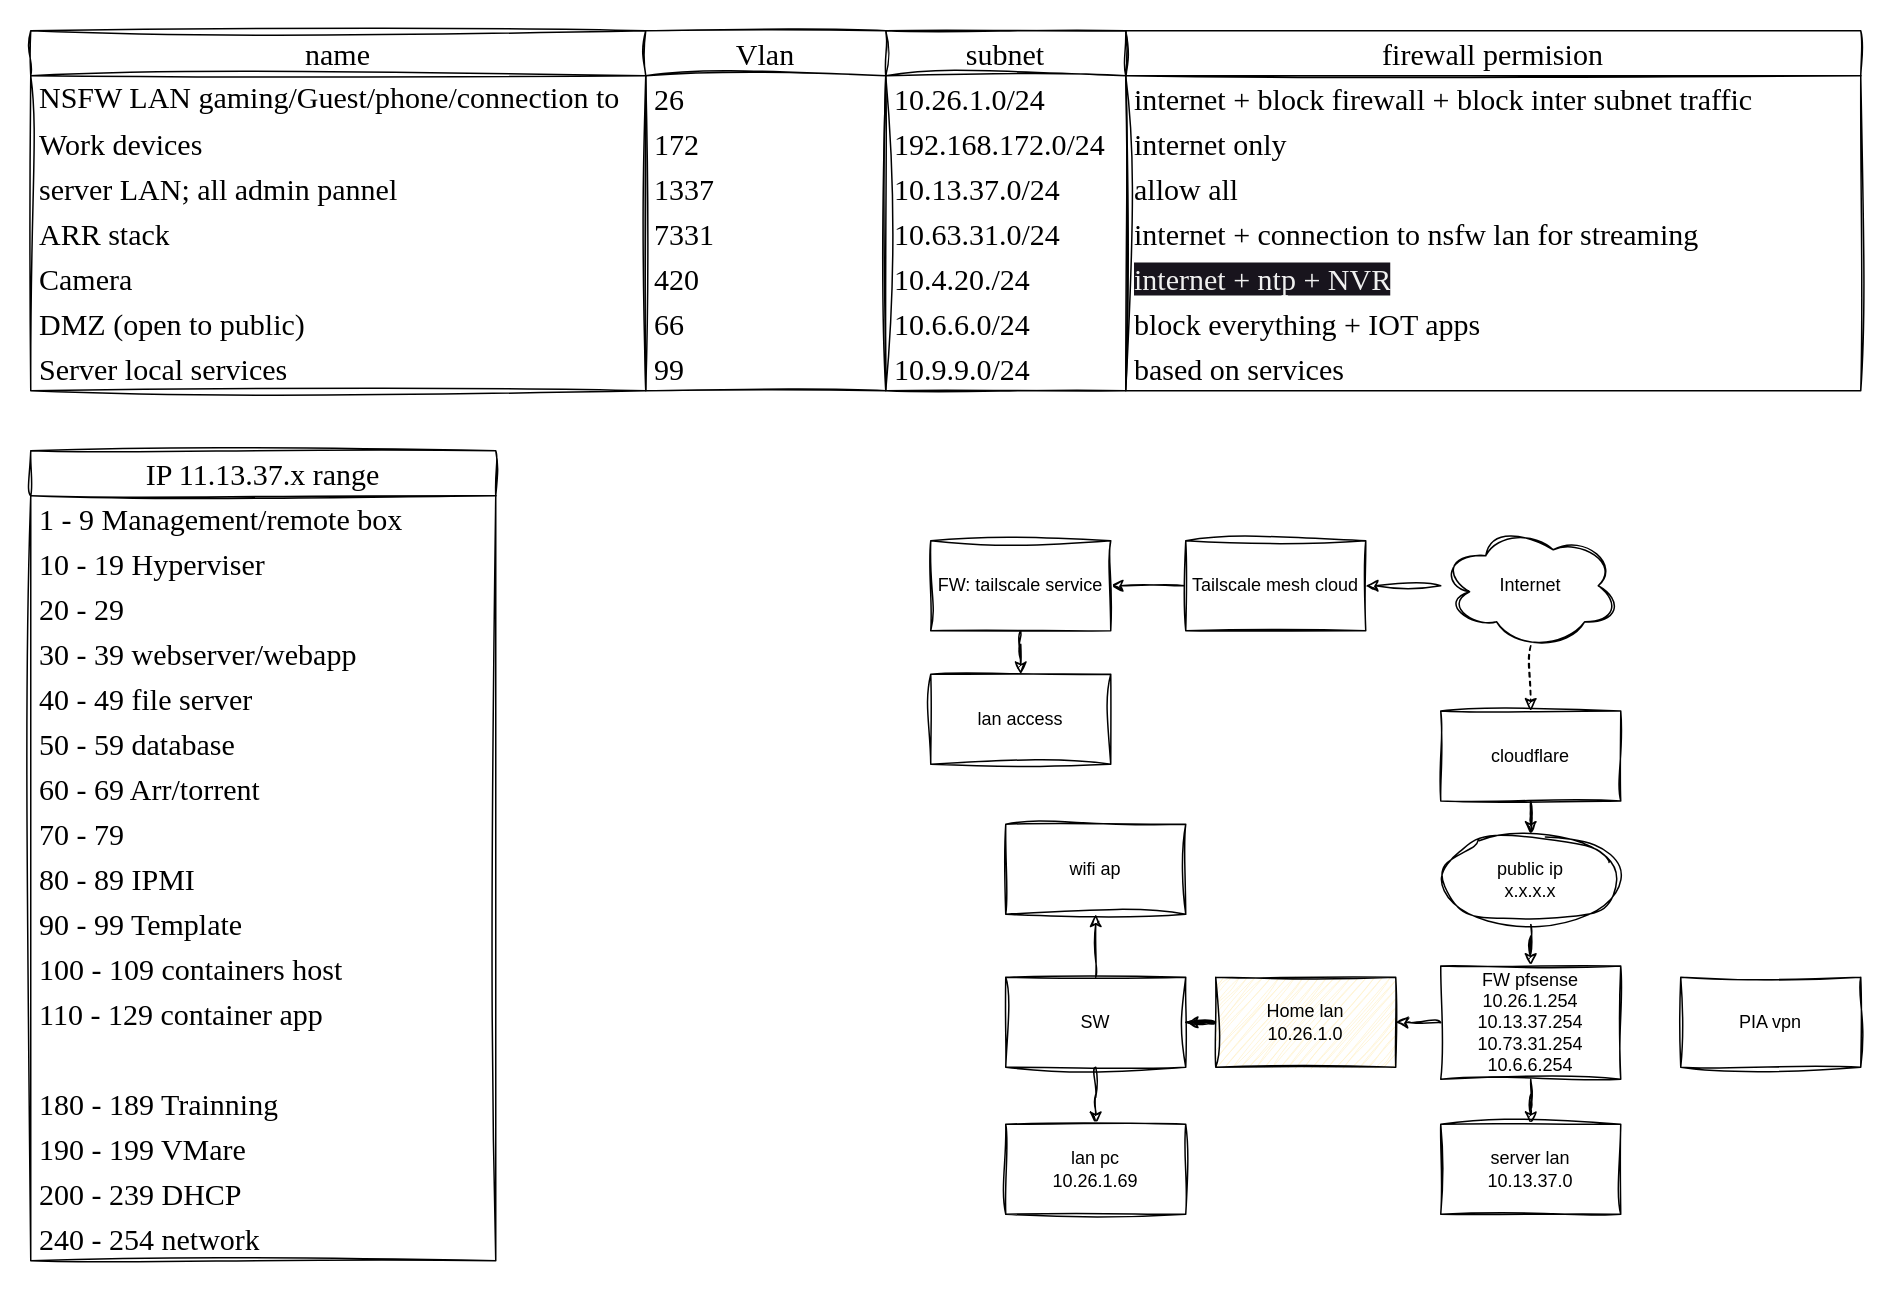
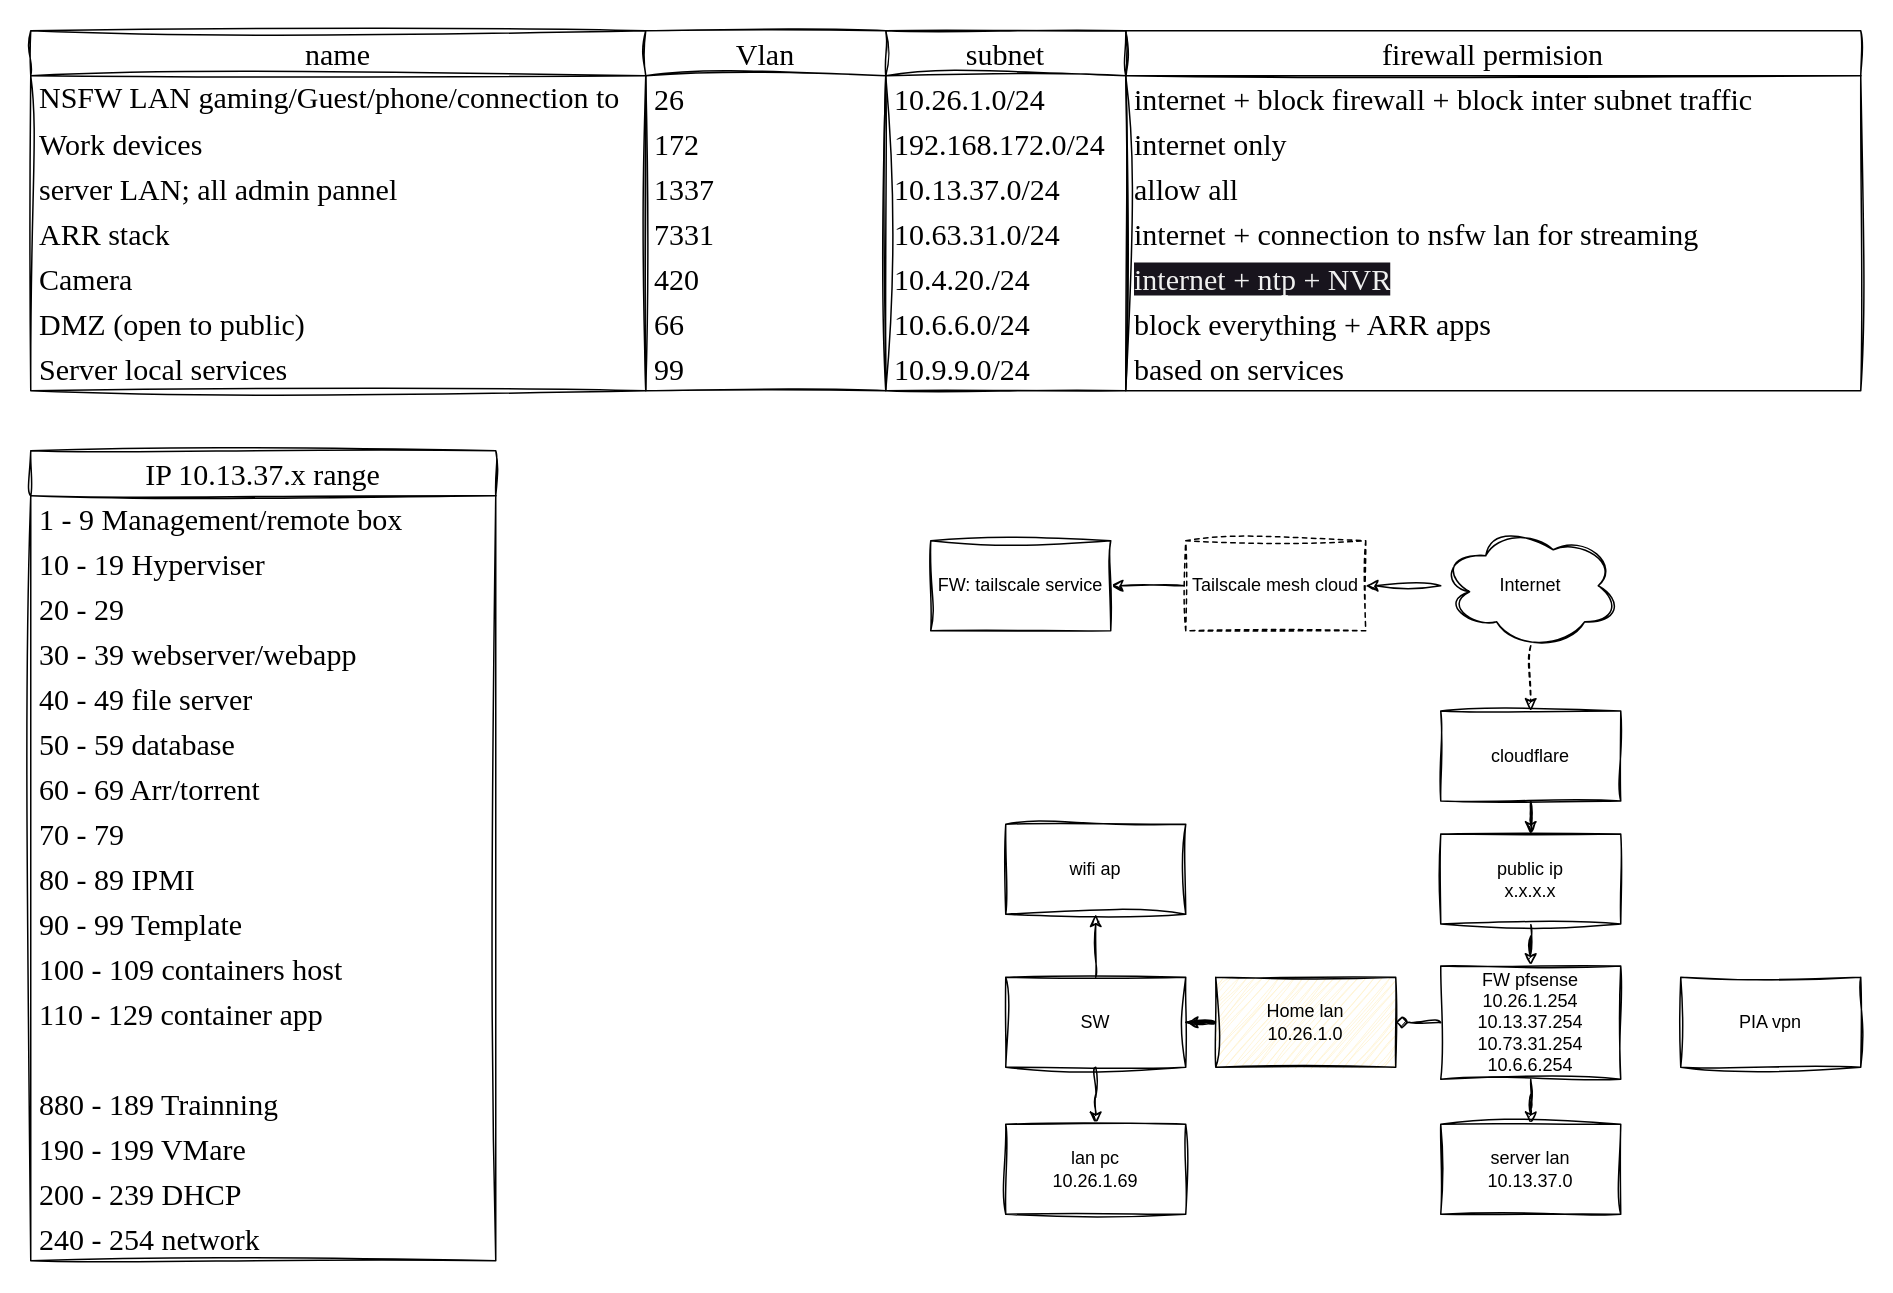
- <mxCell id="16" value="block everything + IOT apps" style="text;strokeColor=none;fillColor=none;align=left;verticalAlign=middle;spacingLeft=4;spacingRight=4;overflow=hidden;points=[[0,0.5],[1,0.5]];portConstraint=eastwest;rotatable=0;whiteSpace=wrap;html=1;fontSize=20;fontFamily=Architects Daughter;" parent="10" vertex="1"><mxGeometry y="180" width="490" height="30" as="geometry" /></mxCell>
+ <mxCell id="16" value="block everything + ARR apps" style="text;strokeColor=none;fillColor=none;align=left;verticalAlign=middle;spacingLeft=4;spacingRight=4;overflow=hidden;points=[[0,0.5],[1,0.5]];portConstraint=eastwest;rotatable=0;whiteSpace=wrap;html=1;fontSize=20;fontFamily=Architects Daughter;" parent="10" vertex="1"><mxGeometry y="180" width="490" height="30" as="geometry" /></mxCell>
- <mxCell id="58" value="IP 11.13.37.x range" style="swimlane;fontStyle=0;childLayout=stackLayout;horizontal=1;startSize=30;horizontalStack=0;resizeParent=1;resizeParentMax=0;resizeLast=0;collapsible=1;marginBottom=0;whiteSpace=wrap;html=1;sketch=1;hachureGap=4;jiggle=2;curveFitting=1;fontFamily=Architects Daughter;fontSource=https%3A%2F%2Ffonts.googleapis.com%2Fcss%3Ffamily%3DArchitects%2BDaughter;fontSize=20;" parent="1" vertex="1"><mxGeometry x="20" y="300" width="310" height="540" as="geometry" /></mxCell>
+ <mxCell id="58" value="IP 10.13.37.x range" style="swimlane;fontStyle=0;childLayout=stackLayout;horizontal=1;startSize=30;horizontalStack=0;resizeParent=1;resizeParentMax=0;resizeLast=0;collapsible=1;marginBottom=0;whiteSpace=wrap;html=1;sketch=1;hachureGap=4;jiggle=2;curveFitting=1;fontFamily=Architects Daughter;fontSource=https%3A%2F%2Ffonts.googleapis.com%2Fcss%3Ffamily%3DArchitects%2BDaughter;fontSize=20;" parent="1" vertex="1"><mxGeometry x="20" y="300" width="310" height="540" as="geometry" /></mxCell>
- <mxCell id="34" value="Tailscale mesh cloud" style="whiteSpace=wrap;html=1;labelBackgroundColor=none;rounded=0;sketch=1;curveFitting=1;jiggle=2;" parent="1" vertex="1"><mxGeometry x="790" y="360" width="120" height="60" as="geometry" /></mxCell>
+ <mxCell id="34" value="Tailscale mesh cloud" style="whiteSpace=wrap;html=1;labelBackgroundColor=none;rounded=0;sketch=1;curveFitting=1;jiggle=2;dashed=1;" parent="1" vertex="1"><mxGeometry x="790" y="360" width="120" height="60" as="geometry" /></mxCell>
- <mxCell id="35" value="" style="edgeStyle=orthogonalEdgeStyle;rounded=0;orthogonalLoop=1;jettySize=auto;html=1;labelBackgroundColor=none;fontColor=default;sketch=1;curveFitting=1;jiggle=2;" parent="1" source="36" target="37" edge="1"><mxGeometry relative="1" as="geometry" /></mxCell>
- <mxCell id="37" value="lan access" style="whiteSpace=wrap;html=1;labelBackgroundColor=none;rounded=0;sketch=1;curveFitting=1;jiggle=2;" parent="1" vertex="1"><mxGeometry x="620" y="449" width="120" height="60" as="geometry" /></mxCell>
- <mxCell id="32" value="&lt;div&gt;public ip&lt;/div&gt;&lt;div&gt;x.x.x.x&lt;/div&gt;" style="ellipse;whiteSpace=wrap;html=1;labelBackgroundColor=none;sketch=1;curveFitting=1;jiggle=2;" parent="1" vertex="1"><mxGeometry x="960" y="555.5" width="120" height="60" as="geometry" /></mxCell>
+ <mxCell id="32" value="&lt;div&gt;public ip&lt;/div&gt;&lt;div&gt;x.x.x.x&lt;/div&gt;" style="rounded=0;whiteSpace=wrap;html=1;labelBackgroundColor=none;sketch=1;curveFitting=1;jiggle=2;" parent="1" vertex="1"><mxGeometry x="960" y="555.5" width="120" height="60" as="geometry" /></mxCell>
- <mxCell id="38" value="" style="edgeStyle=orthogonalEdgeStyle;rounded=0;orthogonalLoop=1;jettySize=auto;html=1;labelBackgroundColor=none;fontColor=default;sketch=1;curveFitting=1;jiggle=2;" parent="1" source="40" target="42" edge="1"><mxGeometry relative="1" as="geometry" /></mxCell>
+ <mxCell id="38" value="" style="edgeStyle=orthogonalEdgeStyle;rounded=0;orthogonalLoop=1;jettySize=auto;html=1;labelBackgroundColor=none;fontColor=default;sketch=1;curveFitting=1;jiggle=2;endArrow=diamond;" parent="1" source="40" target="42" edge="1"><mxGeometry relative="1" as="geometry" /></mxCell>
- <mxCell id="72" value="180 - 189 Trainning" style="text;strokeColor=none;fillColor=none;align=left;verticalAlign=middle;spacingLeft=4;spacingRight=4;overflow=hidden;points=[[0,0.5],[1,0.5]];portConstraint=eastwest;rotatable=0;whiteSpace=wrap;html=1;fontSize=20;fontFamily=Architects Daughter;" parent="58" vertex="1"><mxGeometry y="420" width="310" height="30" as="geometry" /></mxCell>
+ <mxCell id="72" value="880 - 189 Trainning" style="text;strokeColor=none;fillColor=none;align=left;verticalAlign=middle;spacingLeft=4;spacingRight=4;overflow=hidden;points=[[0,0.5],[1,0.5]];portConstraint=eastwest;rotatable=0;whiteSpace=wrap;html=1;fontSize=20;fontFamily=Architects Daughter;" parent="58" vertex="1"><mxGeometry y="420" width="310" height="30" as="geometry" /></mxCell>
